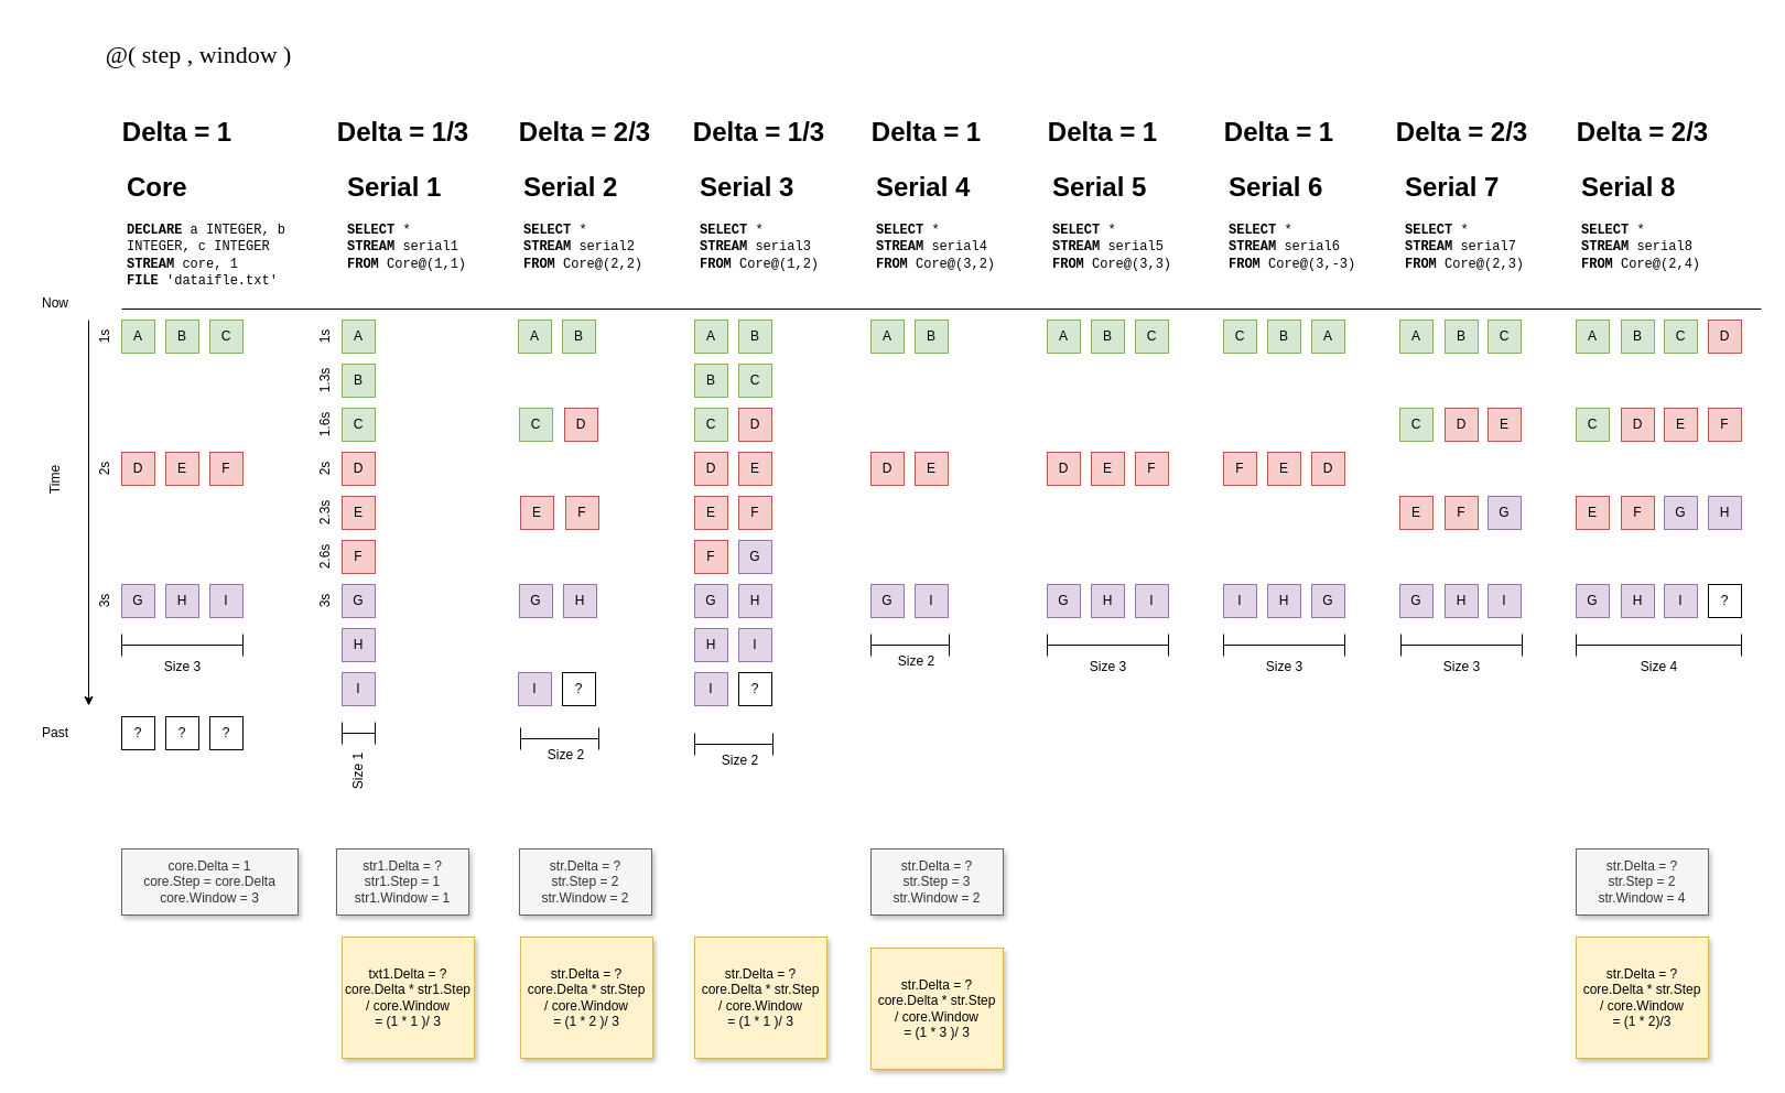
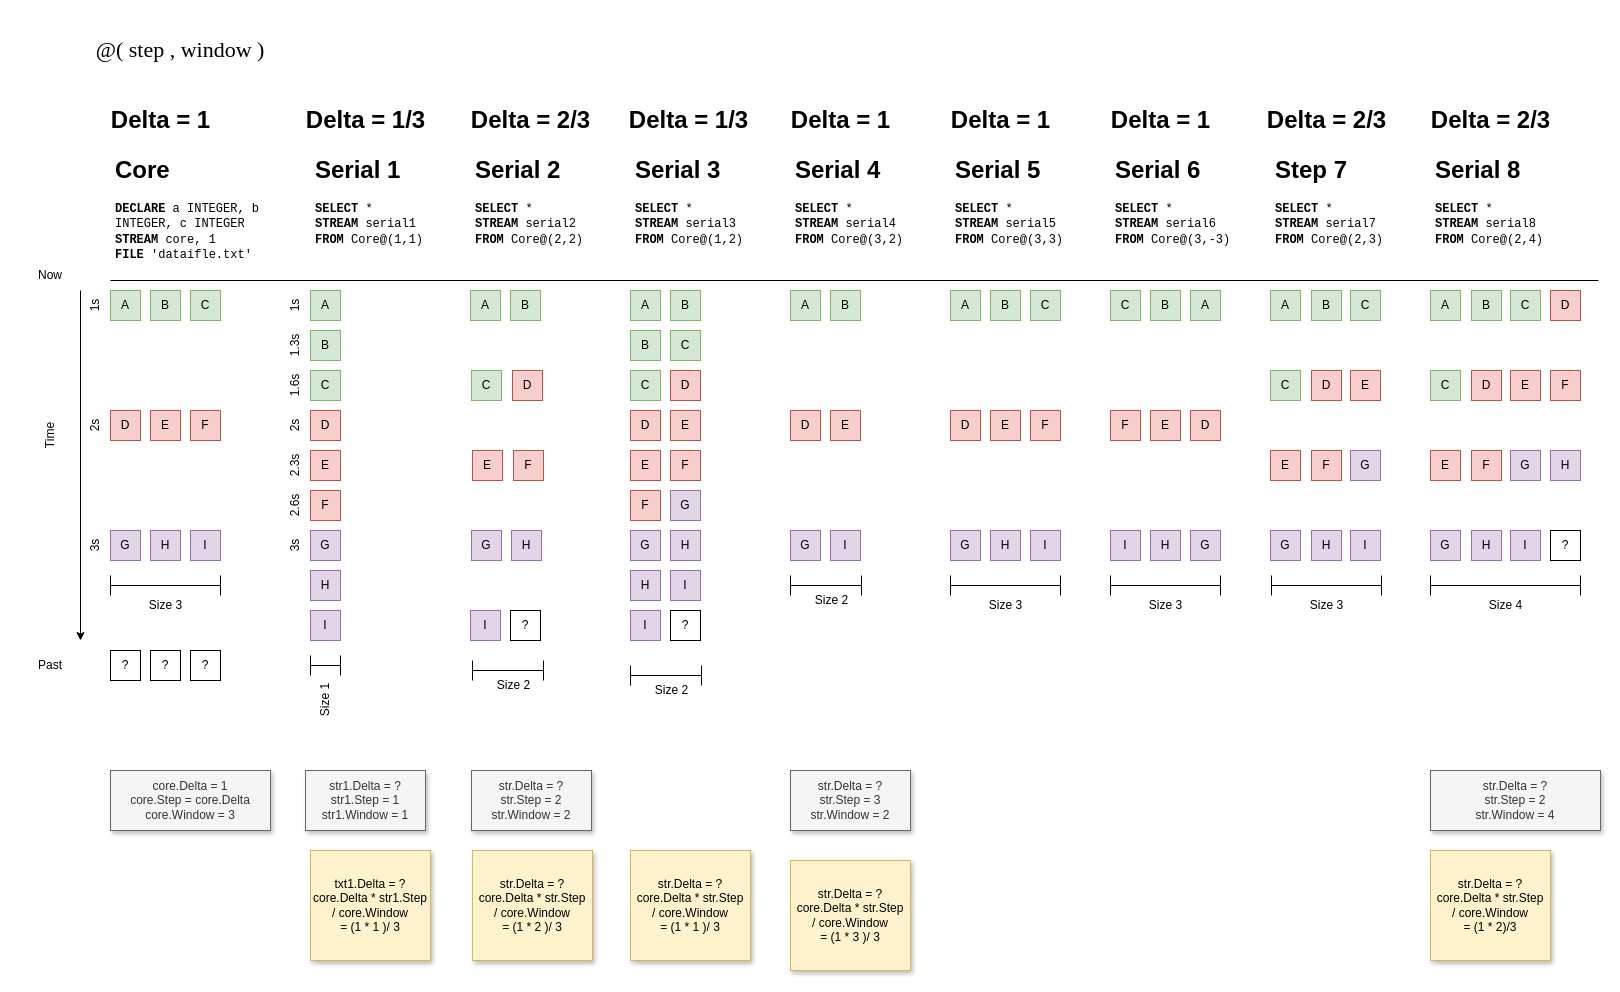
- <mxCell id="97" value="&lt;h1&gt;Serial 7&lt;/h1&gt;&lt;font face=&quot;Courier New&quot;&gt;&lt;b&gt;SELECT &lt;/b&gt;*&lt;br&gt;&lt;b&gt;STREAM &lt;/b&gt;serial7&lt;br&gt;&lt;b&gt;FROM &lt;/b&gt;Core@(2,3)&lt;/font&gt;&lt;font face=&quot;Courier New&quot;&gt;&lt;b&gt;&lt;br&gt;&lt;/b&gt;&lt;/font&gt;" style="text;html=1;strokeColor=none;fillColor=none;spacing=5;spacingTop=-20;whiteSpace=wrap;overflow=hidden;rounded=0;" parent="1" vertex="1"><mxGeometry x="1270" y="150" width="160" height="110" as="geometry" /></mxCell>
+ <mxCell id="97" value="&lt;h1&gt;Step 7&lt;/h1&gt;&lt;font face=&quot;Courier New&quot;&gt;&lt;b&gt;SELECT &lt;/b&gt;*&lt;br&gt;&lt;b&gt;STREAM &lt;/b&gt;serial7&lt;br&gt;&lt;b&gt;FROM &lt;/b&gt;Core@(2,3)&lt;/font&gt;&lt;font face=&quot;Courier New&quot;&gt;&lt;b&gt;&lt;br&gt;&lt;/b&gt;&lt;/font&gt;" style="text;html=1;strokeColor=none;fillColor=none;spacing=5;spacingTop=-20;whiteSpace=wrap;overflow=hidden;rounded=0;" parent="1" vertex="1"><mxGeometry x="1270" y="150" width="160" height="110" as="geometry" /></mxCell>
- <mxCell id="163" value="str.Delta = ?&lt;br&gt;str.Step&amp;nbsp;= 2&lt;br&gt;str.Window = 4" style="text;html=1;strokeColor=#666666;fillColor=#f5f5f5;align=center;verticalAlign=middle;whiteSpace=wrap;rounded=0;fontColor=#333333;shadow=1;perimeterSpacing=0;" vertex="1" parent="1"><mxGeometry x="1430" y="770" width="120" height="60" as="geometry" /></mxCell>
+ <mxCell id="163" value="str.Delta = ?&lt;br&gt;str.Step&amp;nbsp;= 2&lt;br&gt;str.Window = 4" style="text;html=1;strokeColor=#666666;fillColor=#f5f5f5;align=center;verticalAlign=middle;whiteSpace=wrap;rounded=0;fontColor=#333333;shadow=1;perimeterSpacing=0;" vertex="1" parent="1"><mxGeometry x="1430" y="770" width="170" height="60" as="geometry" /></mxCell>
